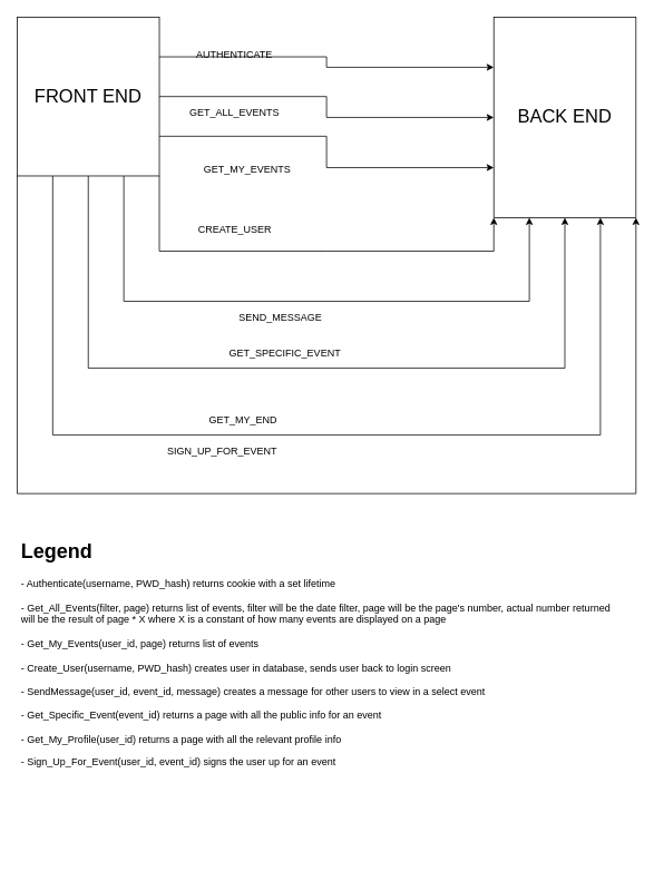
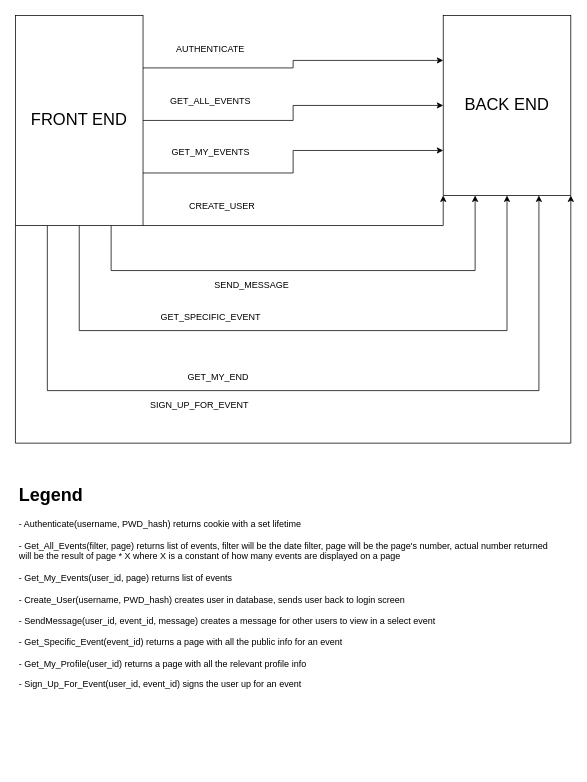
- <mxCell id="11" value="&lt;font style=&quot;font-size: 22px;&quot;&gt;FRONT END &lt;br&gt;&lt;/font&gt;" style="rounded=0;whiteSpace=wrap;html=1;" vertex="1" parent="1"><mxGeometry x="20" y="20" width="170" height="190" as="geometry" /></mxCell>
+ <mxCell id="11" value="&lt;font style=&quot;font-size: 22px;&quot;&gt;FRONT END &lt;br&gt;&lt;/font&gt;" style="rounded=0;whiteSpace=wrap;html=1;" vertex="1" parent="1"><mxGeometry x="20" y="20" width="170" height="280" as="geometry" /></mxCell>
- <mxCell id="14" value="GET_MY_EVENTS" style="text;html=1;align=center;verticalAlign=middle;resizable=0;points=[];autosize=1;strokeColor=none;fillColor=none;" vertex="1" parent="1"><mxGeometry x="235" y="188" width="120" height="30" as="geometry" /></mxCell>
+ <mxCell id="14" value="GET_MY_EVENTS" style="text;html=1;align=center;verticalAlign=middle;resizable=0;points=[];autosize=1;strokeColor=none;fillColor=none;" vertex="1" parent="1"><mxGeometry x="220" y="188" width="120" height="30" as="geometry" /></mxCell>
- <mxCell id="15" value="CREATE_USER" style="text;html=1;align=center;verticalAlign=middle;resizable=0;points=[];autosize=1;strokeColor=none;fillColor=none;" vertex="1" parent="1"><mxGeometry x="225" y="260" width="110" height="30" as="geometry" /></mxCell>
+ <mxCell id="15" value="CREATE_USER" style="text;html=1;align=center;verticalAlign=middle;resizable=0;points=[];autosize=1;strokeColor=none;fillColor=none;" vertex="1" parent="1"><mxGeometry x="240" y="260" width="110" height="30" as="geometry" /></mxCell>
- <mxCell id="17" value="GET_SPECIFIC_EVENT" style="text;html=1;align=center;verticalAlign=middle;resizable=0;points=[];autosize=1;strokeColor=none;fillColor=none;" vertex="1" parent="1"><mxGeometry x="260" y="408" width="160" height="30" as="geometry" /></mxCell>
+ <mxCell id="17" value="GET_SPECIFIC_EVENT" style="text;html=1;align=center;verticalAlign=middle;resizable=0;points=[];autosize=1;strokeColor=none;fillColor=none;" vertex="1" parent="1"><mxGeometry x="200" y="408" width="160" height="30" as="geometry" /></mxCell>
